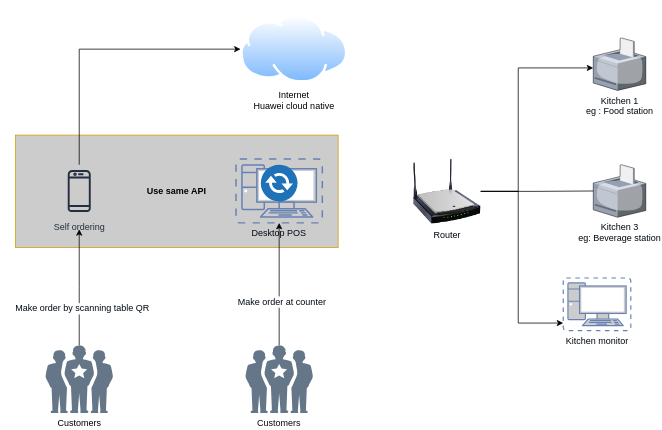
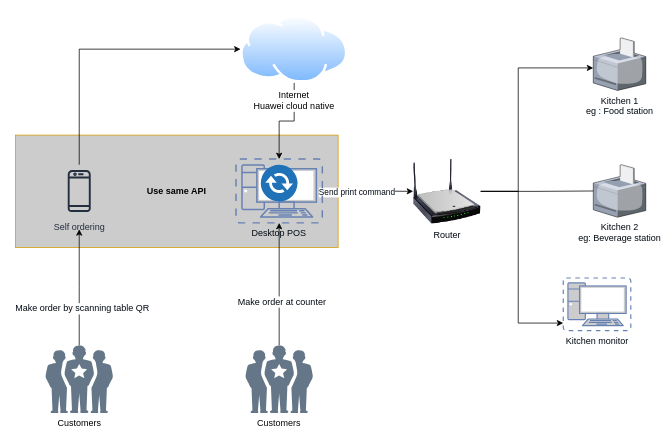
+ <mxCell id="5" style="edgeStyle=orthogonalEdgeStyle;rounded=0;orthogonalLoop=1;jettySize=auto;html=1;exitX=0.5;exitY=1;exitDx=0;exitDy=0;" parent="1" source="6" target="9" edge="1"><mxGeometry relative="1" as="geometry" /></mxCell>
+ <mxCell id="7" style="edgeStyle=orthogonalEdgeStyle;rounded=0;orthogonalLoop=1;jettySize=auto;html=1;exitX=1;exitY=0.5;exitDx=0;exitDy=0;exitPerimeter=0;entryX=0;entryY=0.5;entryDx=0;entryDy=0;fontColor=#000912;" parent="1" source="9" target="18" edge="1"><mxGeometry relative="1" as="geometry" /></mxCell>
+ <mxCell id="8" value="Send print command" style="edgeLabel;html=1;align=center;verticalAlign=middle;resizable=0;points=[];fontColor=#000912;" parent="7" vertex="1" connectable="0"><mxGeometry x="-0.242" y="-1" relative="1" as="geometry"><mxPoint as="offset" /></mxGeometry></mxCell>
- <mxCell id="11" value="Kitchen 3&lt;br&gt;eg: Beverage station" style="verticalLabelPosition=bottom;sketch=0;aspect=fixed;html=1;verticalAlign=top;strokeColor=none;align=center;outlineConnect=0;shape=mxgraph.citrix.printer;fontColor=#000912;" parent="1" vertex="1"><mxGeometry x="790" y="219" width="70" height="70" as="geometry" /></mxCell>
+ <mxCell id="11" value="Kitchen 2&lt;br&gt;eg: Beverage station" style="verticalLabelPosition=bottom;sketch=0;aspect=fixed;html=1;verticalAlign=top;strokeColor=none;align=center;outlineConnect=0;shape=mxgraph.citrix.printer;fontColor=#000912;" parent="1" vertex="1"><mxGeometry x="790" y="219" width="70" height="70" as="geometry" /></mxCell>
